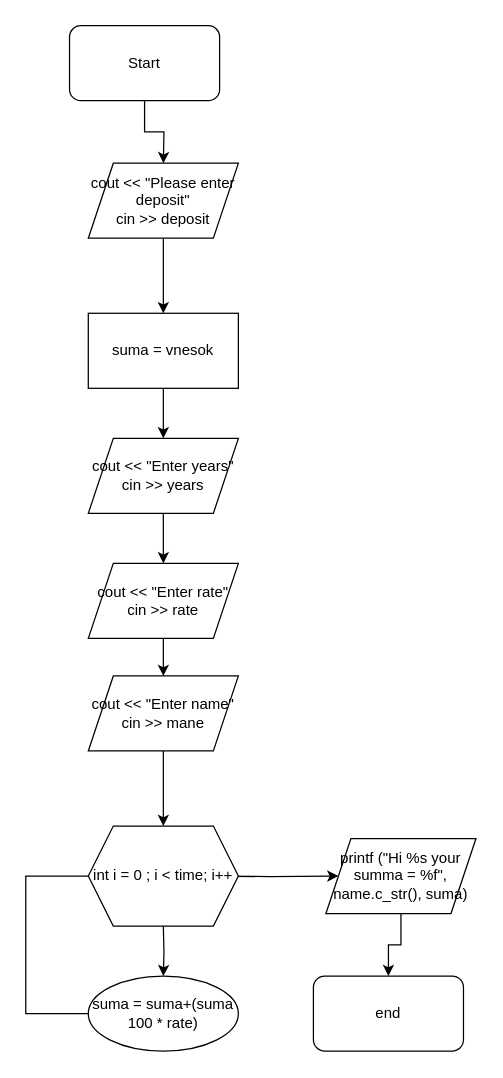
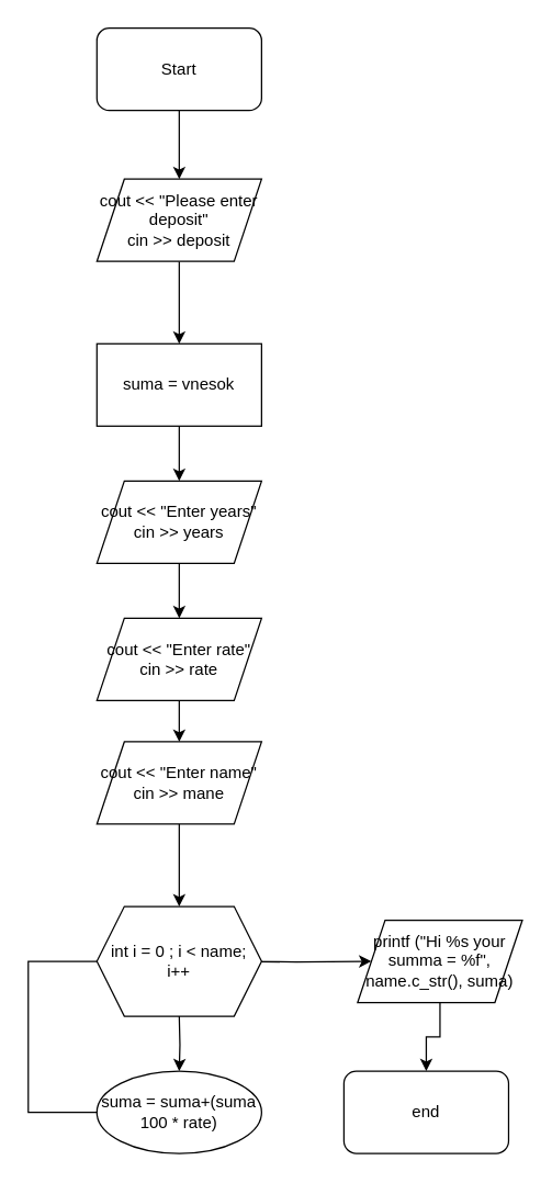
- <mxCell id="3" value="Start" style="rounded=1;whiteSpace=wrap;html=1;" parent="1" vertex="1"><mxGeometry x="55" y="20" width="120" height="60" as="geometry" /></mxCell>
+ <mxCell id="3" value="Start" style="rounded=1;whiteSpace=wrap;html=1;" parent="1" vertex="1"><mxGeometry x="70" y="20" width="120" height="60" as="geometry" /></mxCell>
- <mxCell id="21" value="int i = 0 ; i &amp;lt; time; i++" style="shape=hexagon;perimeter=hexagonPerimeter2;whiteSpace=wrap;html=1;fixedSize=1;" vertex="1" parent="1"><mxGeometry x="70" y="660" width="120" height="80" as="geometry" /></mxCell>
+ <mxCell id="21" value="int i = 0 ; i &amp;lt; name; i++" style="shape=hexagon;perimeter=hexagonPerimeter2;whiteSpace=wrap;html=1;fixedSize=1;" vertex="1" parent="1"><mxGeometry x="70" y="660" width="120" height="80" as="geometry" /></mxCell>
